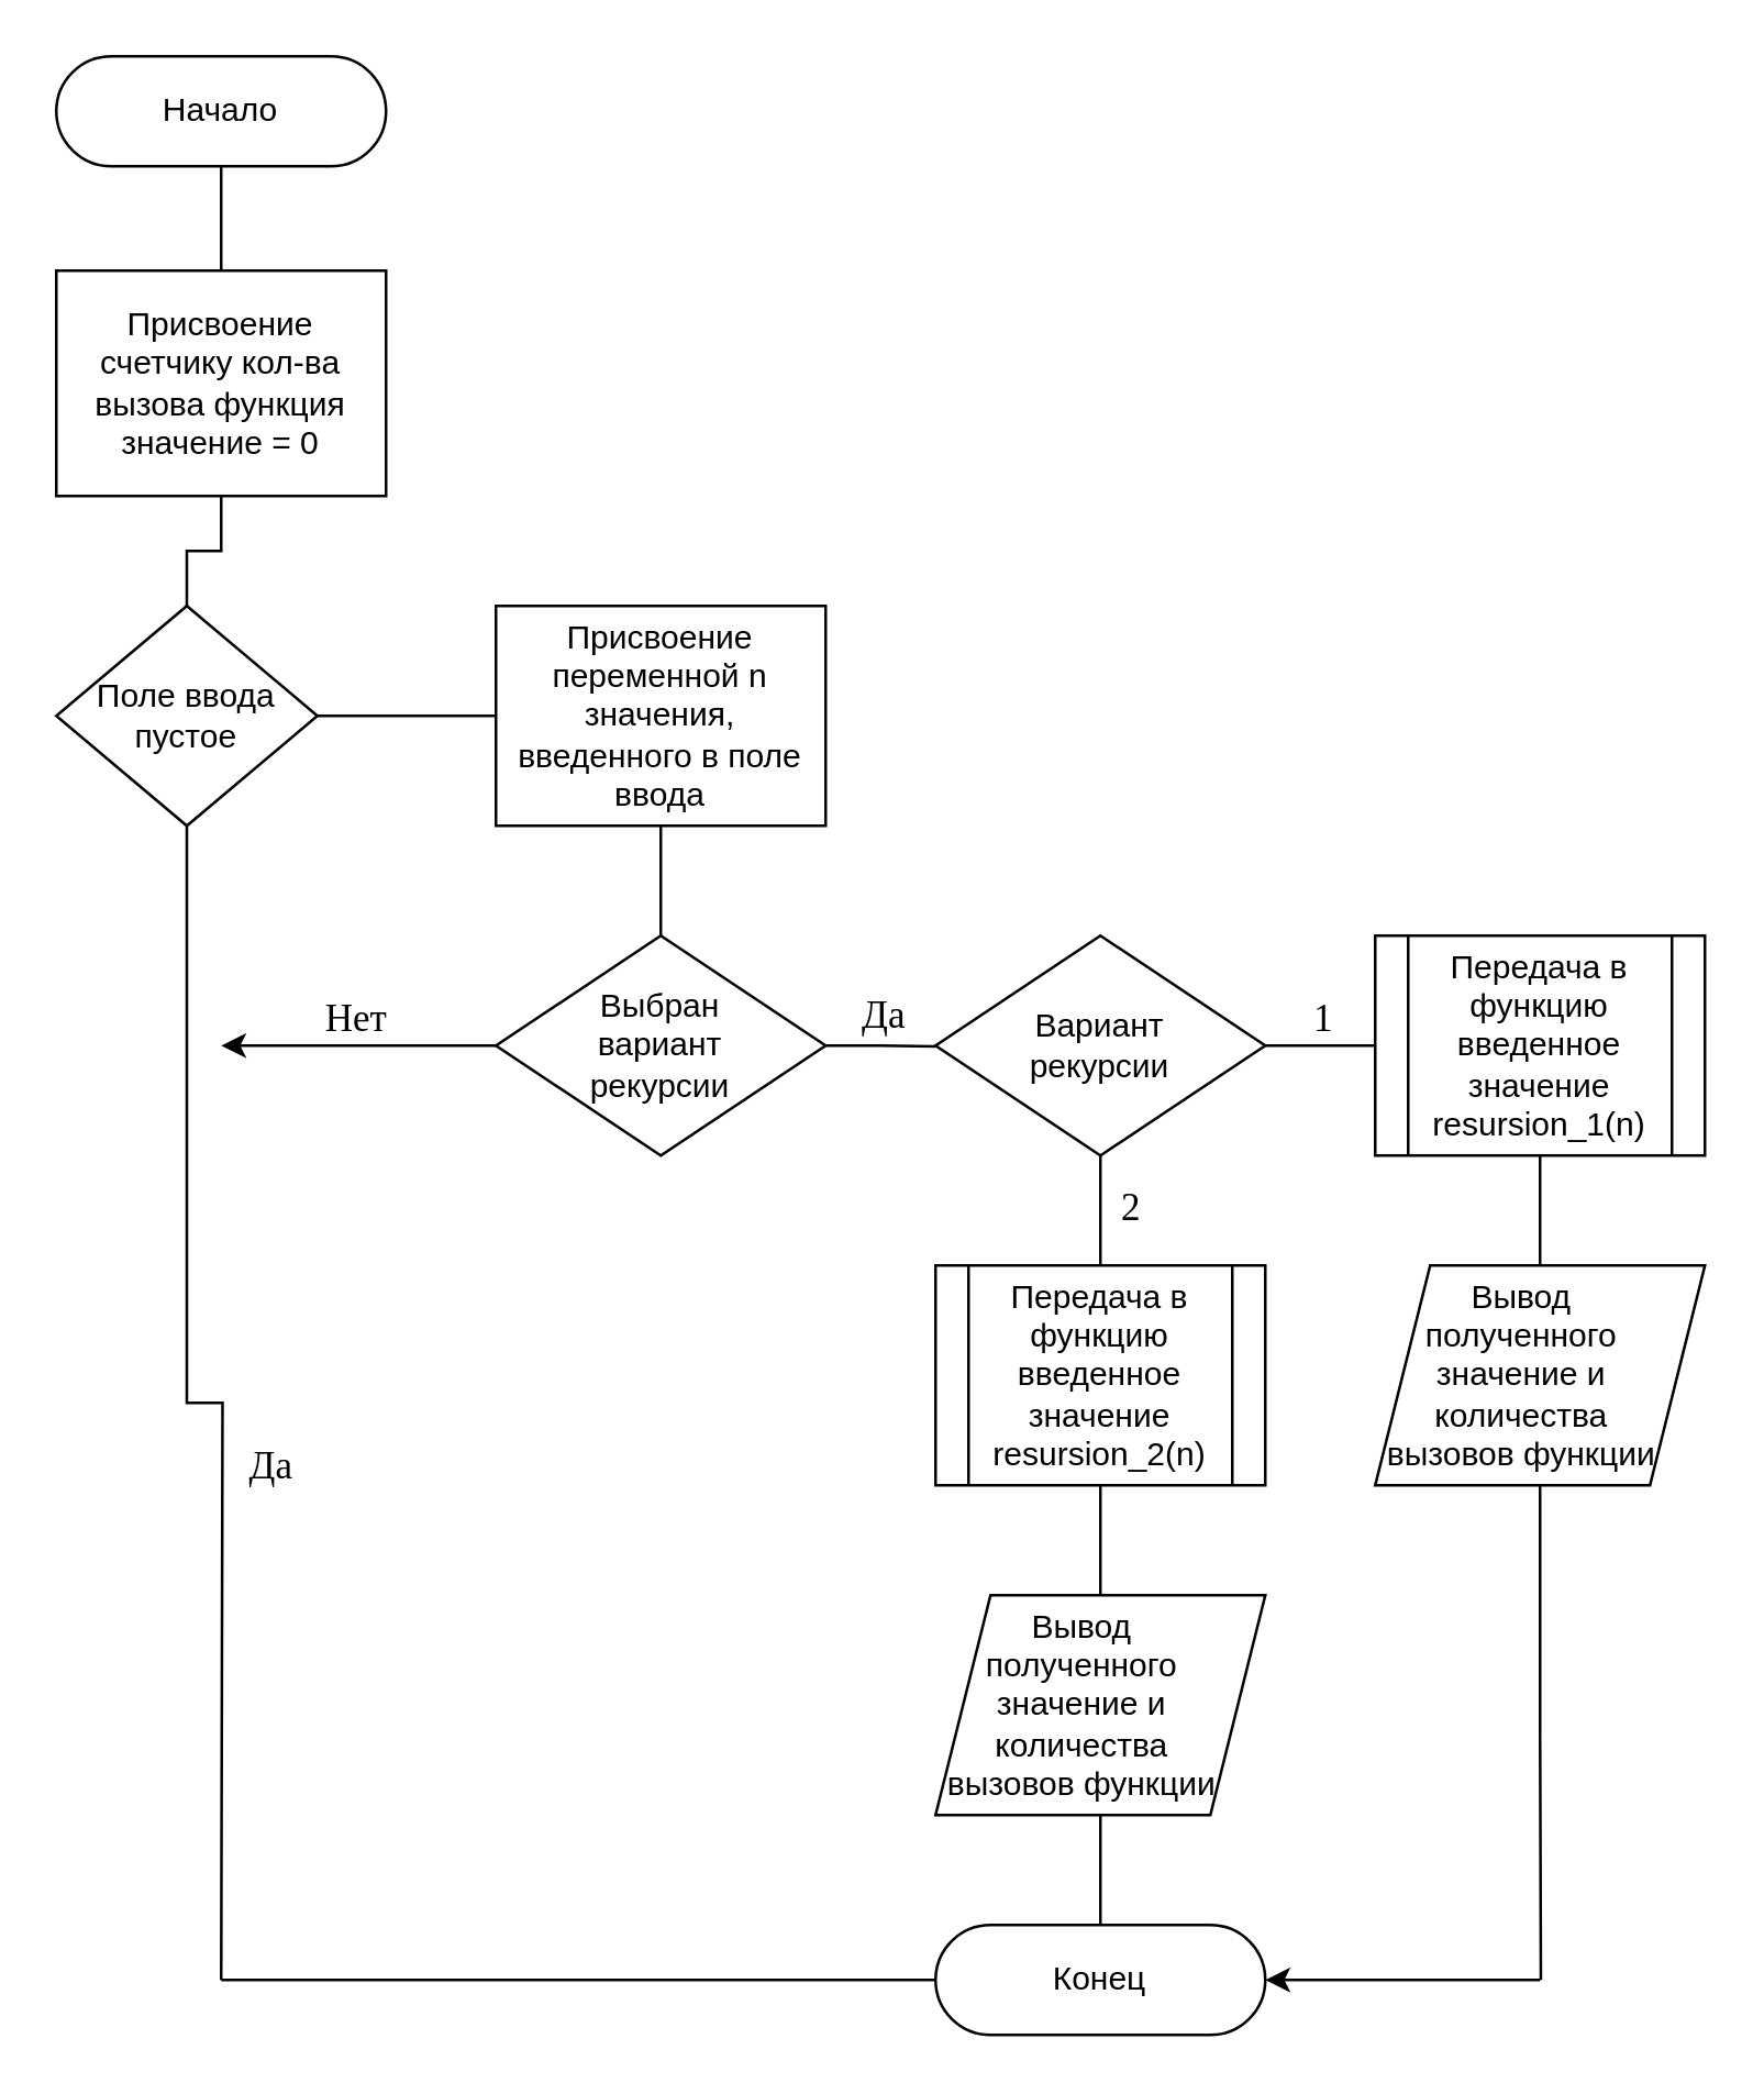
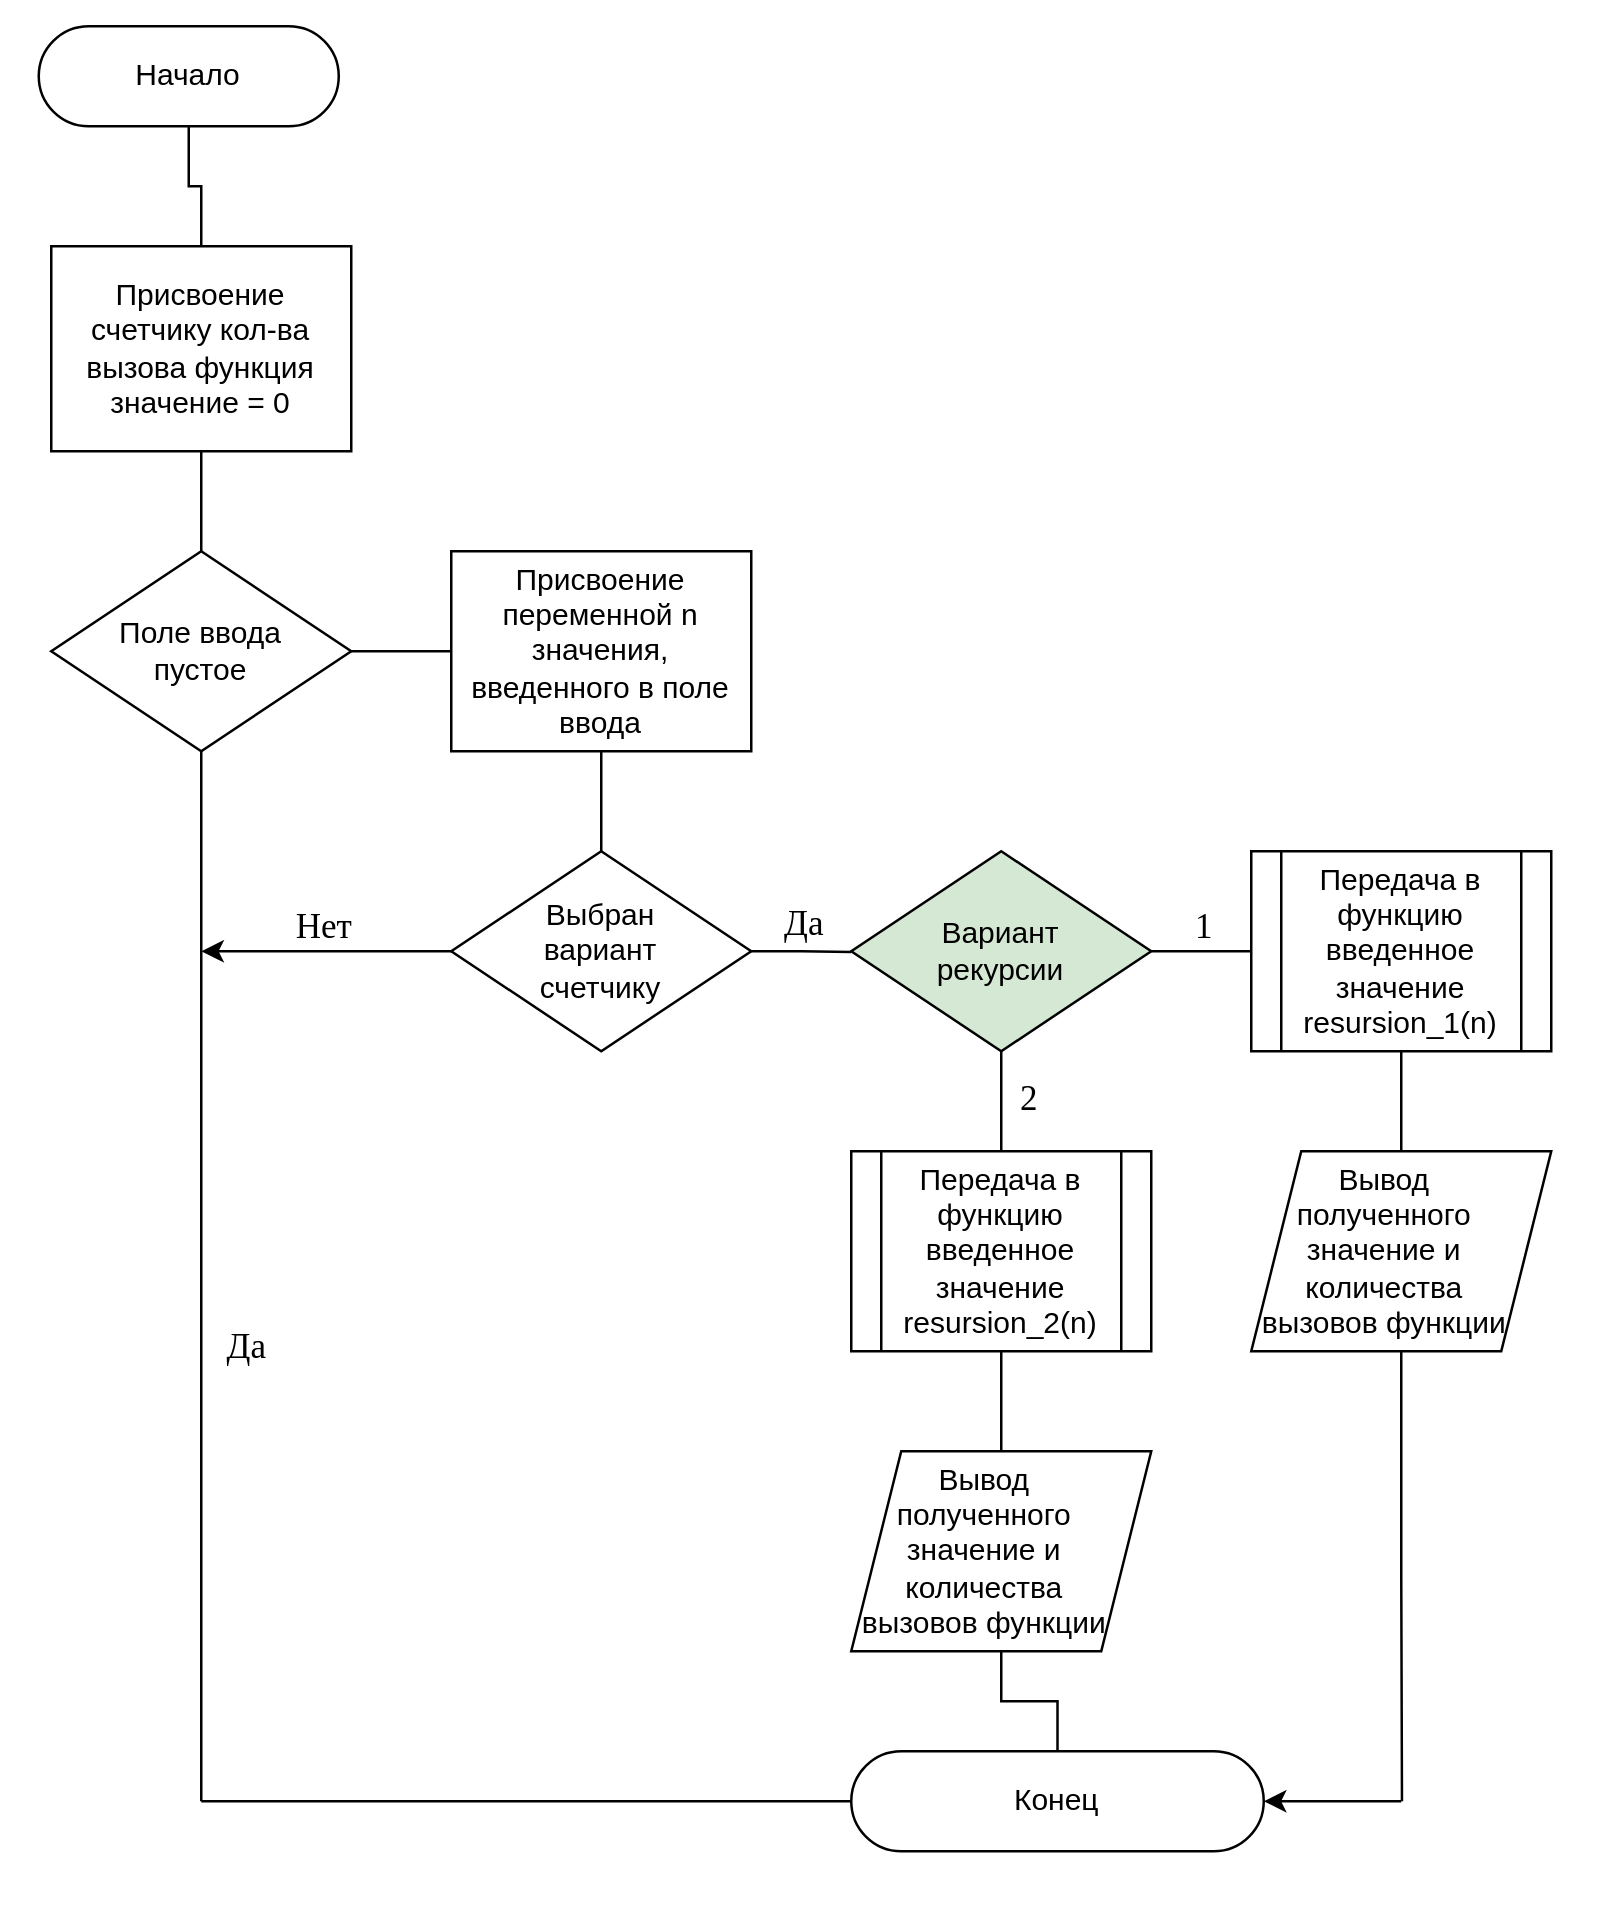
- <mxCell id="3" value="Начало" style="html=1;dashed=0;whiteSpace=wrap;shape=mxgraph.dfd.start" vertex="1" parent="1"><mxGeometry width="120" height="40" as="geometry" x="20" y="20" /></mxCell>
+ <mxCell id="3" value="Начало" style="html=1;dashed=0;whiteSpace=wrap;shape=mxgraph.dfd.start" vertex="1" parent="1"><mxGeometry x="15" y="10" width="120" height="40" as="geometry" /></mxCell>
- <mxCell id="9" value="Поле ввода&lt;br&gt;пустое" style="rhombus;whiteSpace=wrap;html=1;" vertex="1" parent="1"><mxGeometry x="20" y="220" width="95" height="80" as="geometry" /></mxCell>
+ <mxCell id="9" value="Поле ввода&lt;br&gt;пустое" style="rhombus;whiteSpace=wrap;html=1;" vertex="1" parent="1"><mxGeometry y="220" width="120" height="80" as="geometry" x="20" /></mxCell>
- <mxCell id="14" value="Выбран вариант рекурсии" style="rhombus;whiteSpace=wrap;html=1;spacingLeft=14;spacingRight=14;" vertex="1" parent="1"><mxGeometry x="180" y="340" width="120" height="80" as="geometry" /></mxCell>
+ <mxCell id="14" value="Выбран вариант счетчику" style="rhombus;whiteSpace=wrap;html=1;spacingLeft=14;spacingRight=14;" vertex="1" parent="1"><mxGeometry x="180" y="340" width="120" height="80" as="geometry" /></mxCell>
- <mxCell id="21" value="Вариант рекурсии" style="rhombus;whiteSpace=wrap;html=1;spacingLeft=14;spacingRight=14;" vertex="1" parent="1"><mxGeometry x="340" y="340" width="120" height="80" as="geometry" /></mxCell>
+ <mxCell id="21" value="Вариант рекурсии" style="rhombus;whiteSpace=wrap;html=1;spacingLeft=14;spacingRight=14;fillColor=#d5e8d4;" vertex="1" parent="1"><mxGeometry x="340" y="340" width="120" height="80" as="geometry" /></mxCell>
- <mxCell id="29" value="Конец" style="html=1;dashed=0;whiteSpace=wrap;shape=mxgraph.dfd.start" vertex="1" parent="1"><mxGeometry x="340" y="700" width="120" height="40" as="geometry" /></mxCell>
+ <mxCell id="29" value="Конец" style="html=1;dashed=0;whiteSpace=wrap;shape=mxgraph.dfd.start" vertex="1" parent="1"><mxGeometry x="340" y="700" width="165" height="40" as="geometry" /></mxCell>
